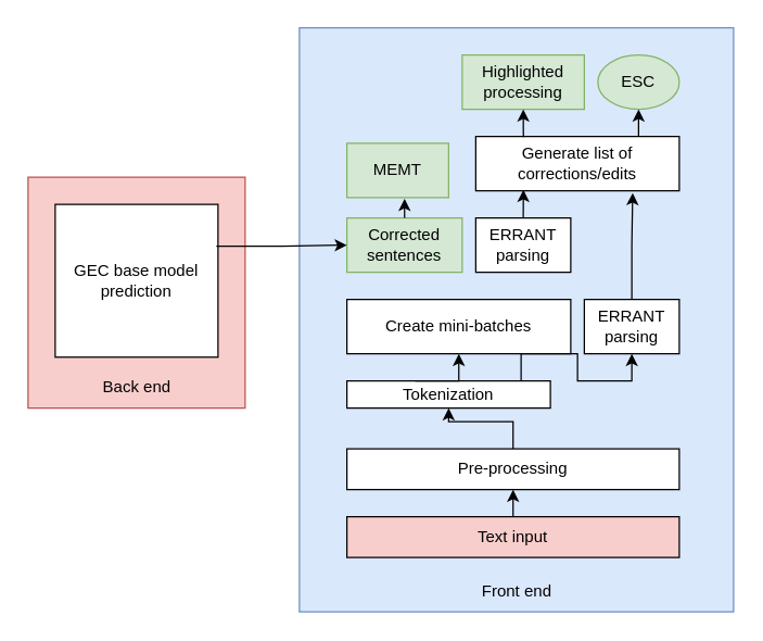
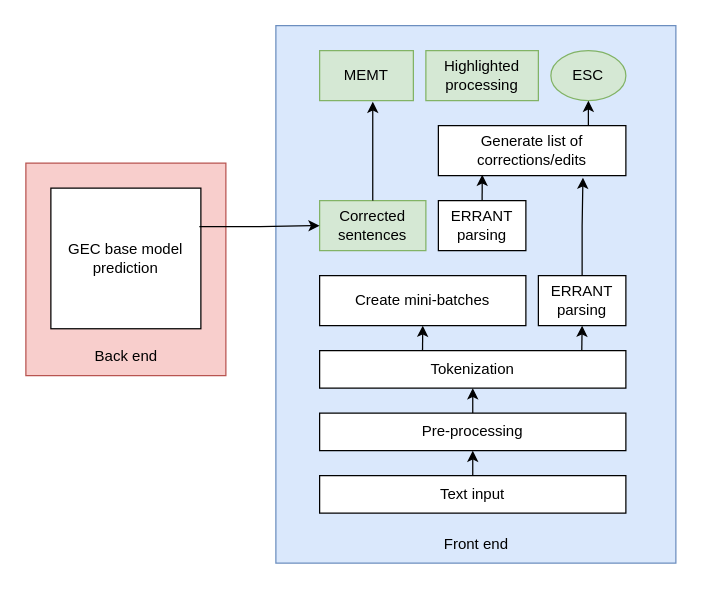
- <mxCell id="23" style="edgeStyle=orthogonalEdgeStyle;rounded=0;orthogonalLoop=1;jettySize=auto;html=1;exitX=0.234;exitY=0.012;exitDx=0;exitDy=0;entryX=0.5;entryY=1;entryDx=0;entryDy=0;exitPerimeter=0;" edge="1" parent="1" source="17" target="20"><mxGeometry relative="1" as="geometry" /></mxCell>
- <mxCell id="19" value="MEMT" style="rounded=0;whiteSpace=wrap;html=1;fillColor=#d5e8d4;strokeColor=#82b366;" vertex="1" parent="1"><mxGeometry x="255" y="105" width="75" height="40" as="geometry" /></mxCell>
+ <mxCell id="19" value="MEMT" style="rounded=0;whiteSpace=wrap;html=1;fillColor=#d5e8d4;strokeColor=#82b366;" vertex="1" parent="1"><mxGeometry x="255" y="40" width="75" height="40" as="geometry" /></mxCell>
- <mxCell id="10" value="Tokenization" style="rounded=0;whiteSpace=wrap;html=1;" vertex="1" parent="1"><mxGeometry x="255" y="280" width="150" height="20" as="geometry" /></mxCell>
+ <mxCell id="10" value="Tokenization" style="rounded=0;whiteSpace=wrap;html=1;" vertex="1" parent="1"><mxGeometry x="255" y="280" width="245" height="30" as="geometry" /></mxCell>
- <mxCell id="7" value="Text input" style="rounded=0;whiteSpace=wrap;html=1;fillColor=#f8cecc;" vertex="1" parent="1"><mxGeometry x="255" y="380" width="245" height="30" as="geometry" /></mxCell>
+ <mxCell id="7" value="Text input" style="rounded=0;whiteSpace=wrap;html=1;" vertex="1" parent="1"><mxGeometry x="255" y="380" width="245" height="30" as="geometry" /></mxCell>
